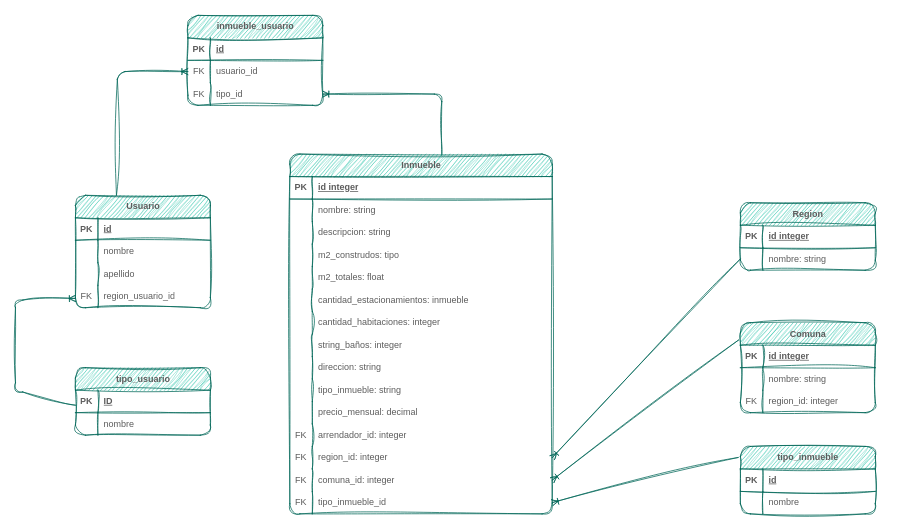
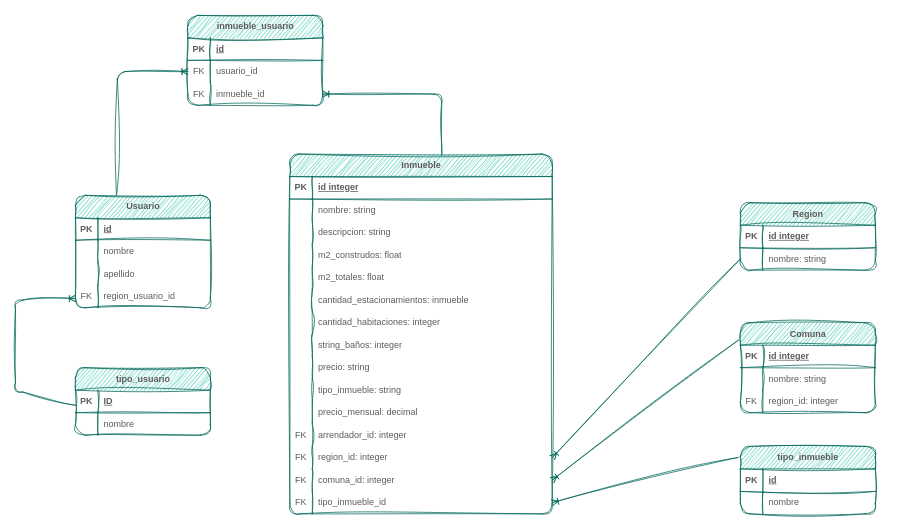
- <mxCell id="54" value="tipo_id" style="shape=partialRectangle;connectable=0;fillColor=none;top=0;left=0;bottom=0;right=0;align=left;spacingLeft=6;overflow=hidden;whiteSpace=wrap;html=1;labelBackgroundColor=none;strokeColor=#006658;fontColor=#5C5C5C;rounded=1;sketch=1;curveFitting=1;jiggle=2;" parent="52" vertex="1"><mxGeometry x="30" width="150" height="30" as="geometry"><mxRectangle width="150" height="30" as="alternateBounds" /></mxGeometry></mxCell>
+ <mxCell id="54" value="inmueble_id" style="shape=partialRectangle;connectable=0;fillColor=none;top=0;left=0;bottom=0;right=0;align=left;spacingLeft=6;overflow=hidden;whiteSpace=wrap;html=1;labelBackgroundColor=none;strokeColor=#006658;fontColor=#5C5C5C;rounded=1;sketch=1;curveFitting=1;jiggle=2;" parent="52" vertex="1"><mxGeometry x="30" width="150" height="30" as="geometry"><mxRectangle width="150" height="30" as="alternateBounds" /></mxGeometry></mxCell>
- <mxCell id="76" value="m2_construdos: tipo" style="shape=partialRectangle;connectable=0;fillColor=none;top=0;left=0;bottom=0;right=0;align=left;spacingLeft=6;overflow=hidden;whiteSpace=wrap;html=1;labelBackgroundColor=none;strokeColor=#006658;fontColor=#5C5C5C;rounded=1;sketch=1;curveFitting=1;jiggle=2;" vertex="1" parent="74"><mxGeometry x="30" width="320" height="30" as="geometry"><mxRectangle width="320" height="30" as="alternateBounds" /></mxGeometry></mxCell>
+ <mxCell id="76" value="m2_construdos: float" style="shape=partialRectangle;connectable=0;fillColor=none;top=0;left=0;bottom=0;right=0;align=left;spacingLeft=6;overflow=hidden;whiteSpace=wrap;html=1;labelBackgroundColor=none;strokeColor=#006658;fontColor=#5C5C5C;rounded=1;sketch=1;curveFitting=1;jiggle=2;" vertex="1" parent="74"><mxGeometry x="30" width="320" height="30" as="geometry"><mxRectangle width="320" height="30" as="alternateBounds" /></mxGeometry></mxCell>
- <mxCell id="91" value="direccion: string" style="shape=partialRectangle;connectable=0;fillColor=none;top=0;left=0;bottom=0;right=0;align=left;spacingLeft=6;overflow=hidden;whiteSpace=wrap;html=1;labelBackgroundColor=none;strokeColor=#006658;fontColor=#5C5C5C;rounded=1;sketch=1;curveFitting=1;jiggle=2;" vertex="1" parent="89"><mxGeometry x="30" width="320" height="30" as="geometry"><mxRectangle width="320" height="30" as="alternateBounds" /></mxGeometry></mxCell>
+ <mxCell id="91" value="precio: string" style="shape=partialRectangle;connectable=0;fillColor=none;top=0;left=0;bottom=0;right=0;align=left;spacingLeft=6;overflow=hidden;whiteSpace=wrap;html=1;labelBackgroundColor=none;strokeColor=#006658;fontColor=#5C5C5C;rounded=1;sketch=1;curveFitting=1;jiggle=2;" vertex="1" parent="89"><mxGeometry x="30" width="320" height="30" as="geometry"><mxRectangle width="320" height="30" as="alternateBounds" /></mxGeometry></mxCell>
